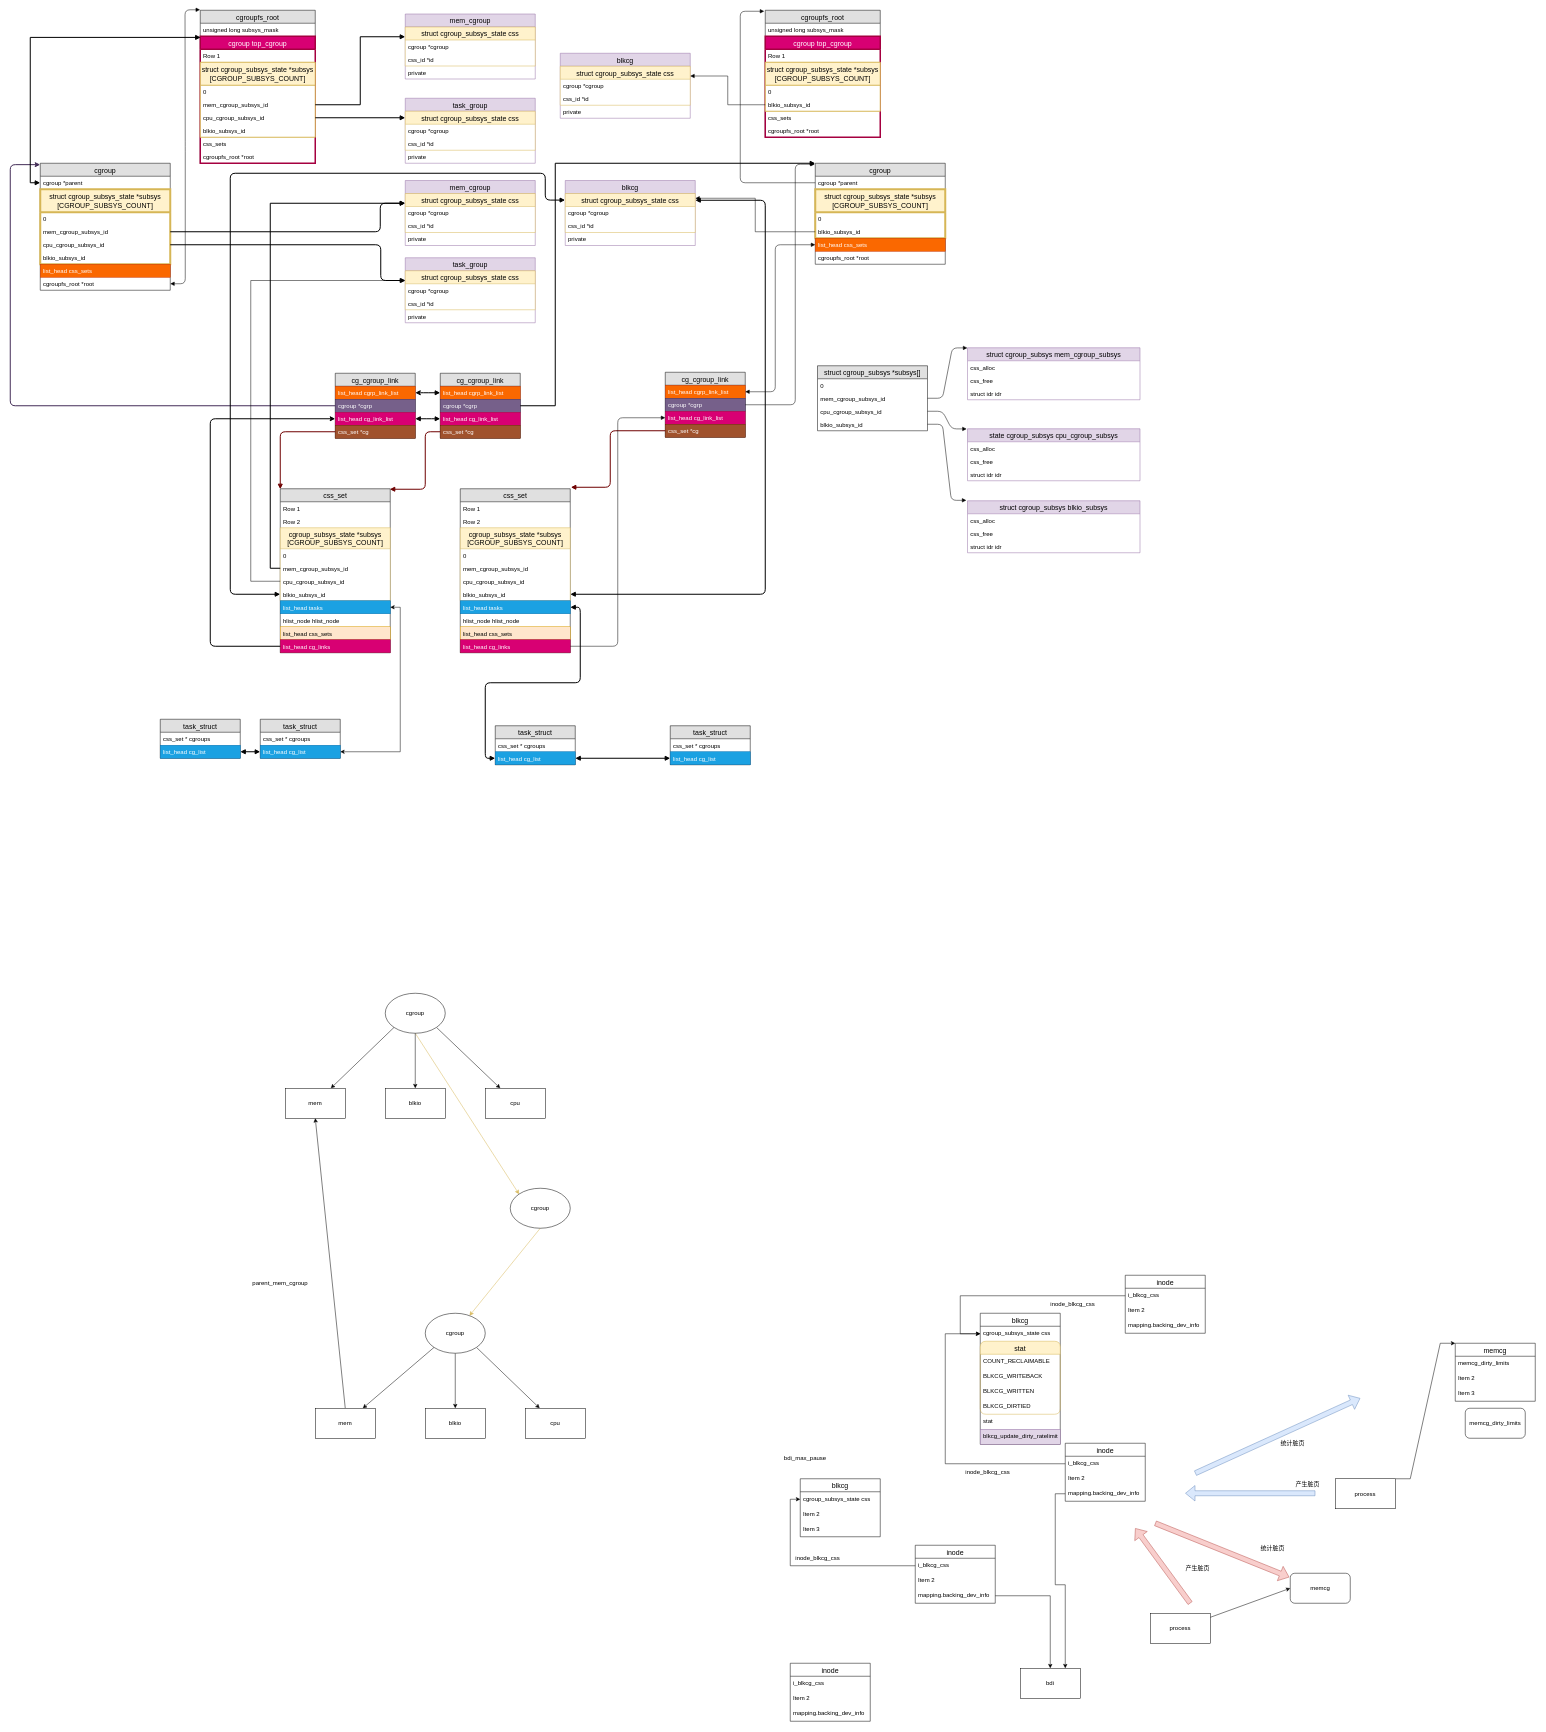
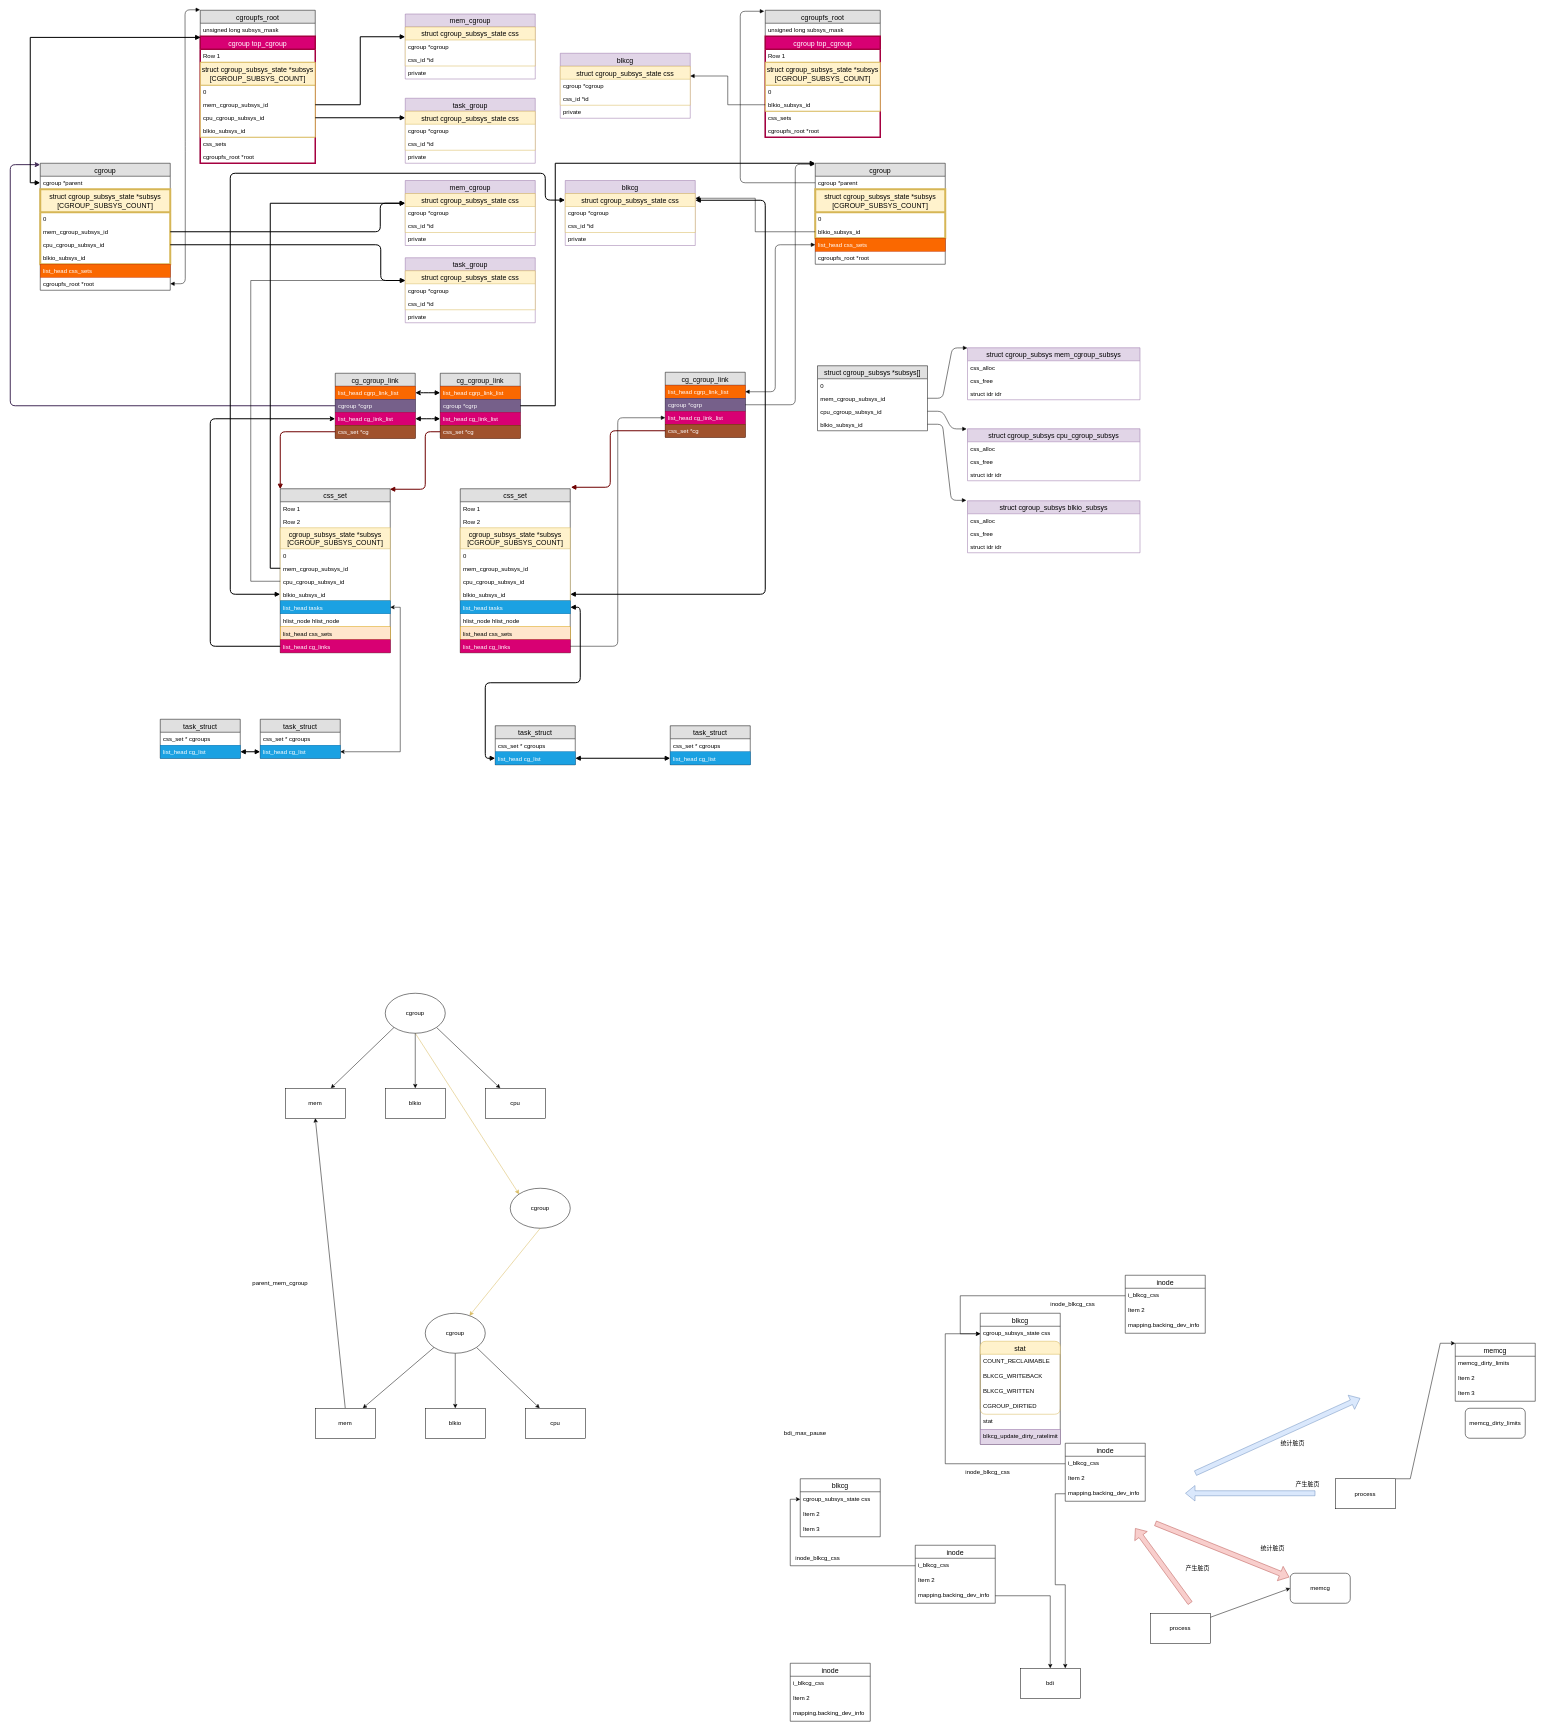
- <mxCell id="39" value="state cgroup_subsys cpu_cgroup_subsys" style="swimlane;fontStyle=0;childLayout=stackLayout;horizontal=1;startSize=26;fillColor=#e1d5e7;horizontalStack=0;resizeParent=1;resizeParentMax=0;resizeLast=0;collapsible=1;marginBottom=0;swimlaneFillColor=#ffffff;align=center;fontSize=14;strokeColor=#9673a6;" parent="1" vertex="1"><mxGeometry x="1934.5" y="857" width="345" height="104" as="geometry" /></mxCell>
+ <mxCell id="39" value="struct cgroup_subsys cpu_cgroup_subsys" style="swimlane;fontStyle=0;childLayout=stackLayout;horizontal=1;startSize=26;fillColor=#e1d5e7;horizontalStack=0;resizeParent=1;resizeParentMax=0;resizeLast=0;collapsible=1;marginBottom=0;swimlaneFillColor=#ffffff;align=center;fontSize=14;strokeColor=#9673a6;" parent="1" vertex="1"><mxGeometry x="1934.5" y="857" width="345" height="104" as="geometry" /></mxCell>
- <mxCell id="235" value="BLKCG_DIRTIED" style="text;strokeColor=none;fillColor=none;spacingLeft=4;spacingRight=4;overflow=hidden;rotatable=0;points=[[0,0.5],[1,0.5]];portConstraint=eastwest;fontSize=12;" parent="231" vertex="1"><mxGeometry y="116" width="160" height="30" as="geometry" /></mxCell>
+ <mxCell id="235" value="CGROUP_DIRTIED" style="text;strokeColor=none;fillColor=none;spacingLeft=4;spacingRight=4;overflow=hidden;rotatable=0;points=[[0,0.5],[1,0.5]];portConstraint=eastwest;fontSize=12;" parent="231" vertex="1"><mxGeometry y="116" width="160" height="30" as="geometry" /></mxCell>
- <mxCell id="222" value="bdi_max_pause" style="text;html=1;strokeColor=none;fillColor=none;align=center;verticalAlign=middle;whiteSpace=wrap;rounded=0;" parent="1" vertex="1"><mxGeometry x="1550" y="2906" width="120" height="20" as="geometry" /></mxCell>
+ <mxCell id="222" value="bdi_max_pause" style="text;html=1;strokeColor=none;fillColor=none;align=center;verticalAlign=middle;whiteSpace=wrap;rounded=0;" parent="1" vertex="1"><mxGeometry x="1550" y="2856" width="120" height="20" as="geometry" /></mxCell>
